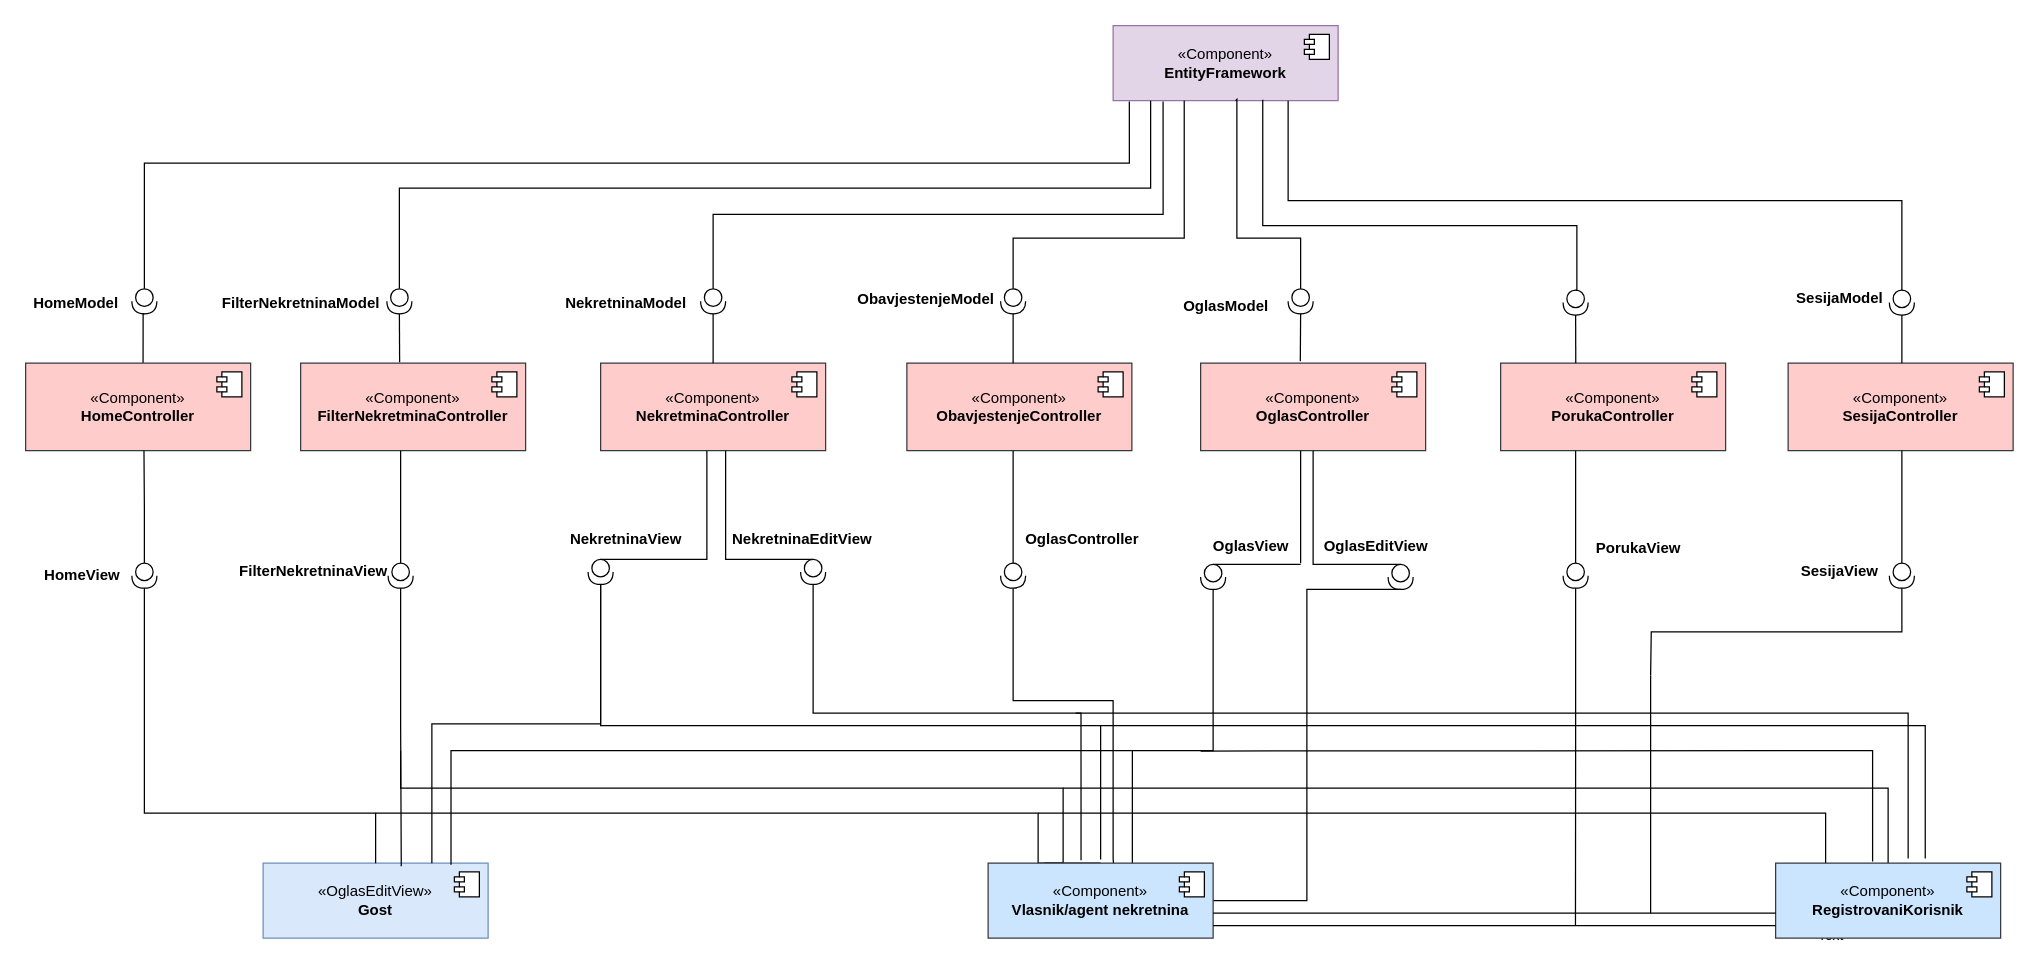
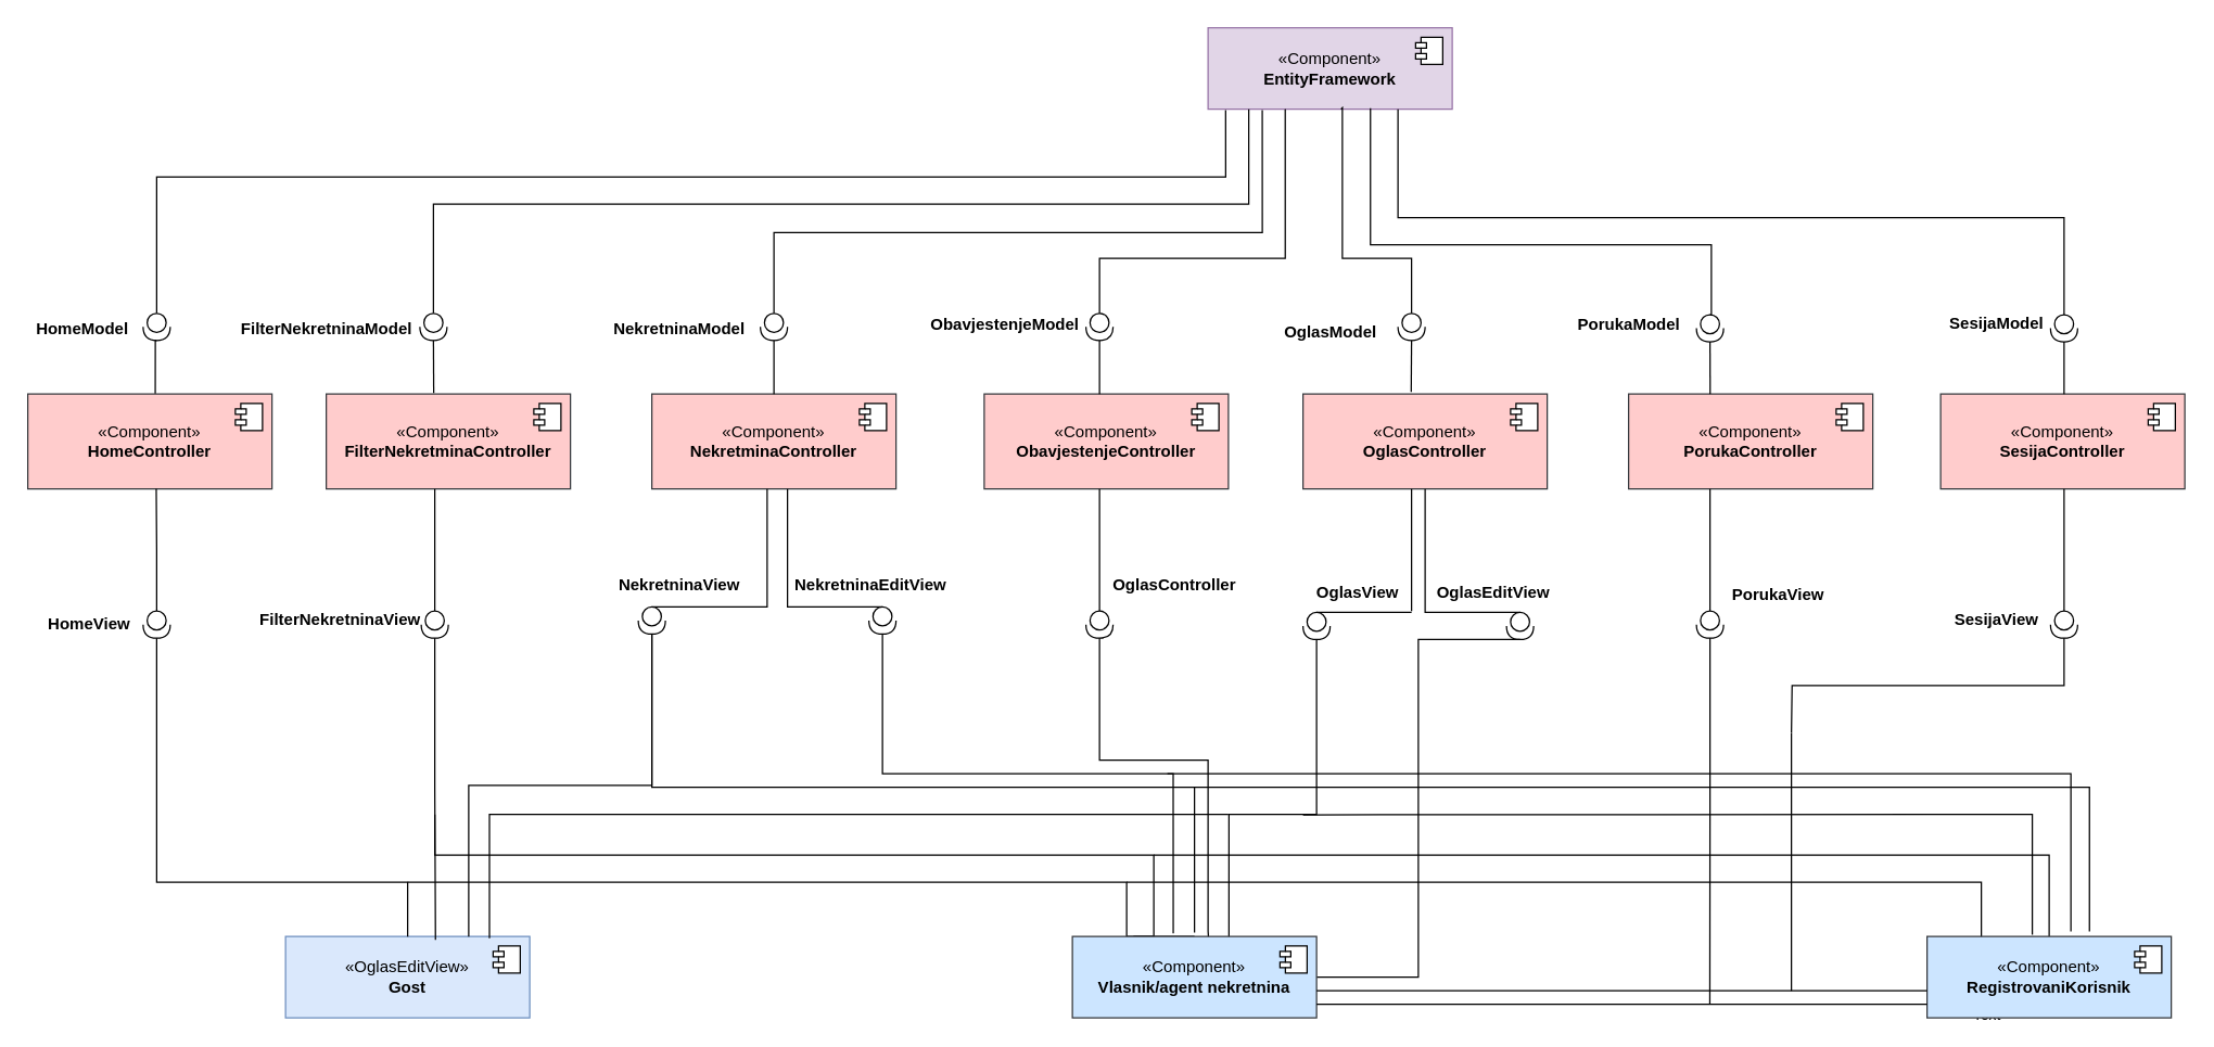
+ <mxCell id="58" value="PorukaModel" style="text;align=center;fontStyle=1;verticalAlign=middle;spacingLeft=3;spacingRight=3;strokeColor=none;rotatable=0;points=[[0,0.5],[1,0.5]];portConstraint=eastwest;html=1;" vertex="1" parent="1"><mxGeometry x="1160" y="225.5" width="80" height="26" as="geometry" /></mxCell>
